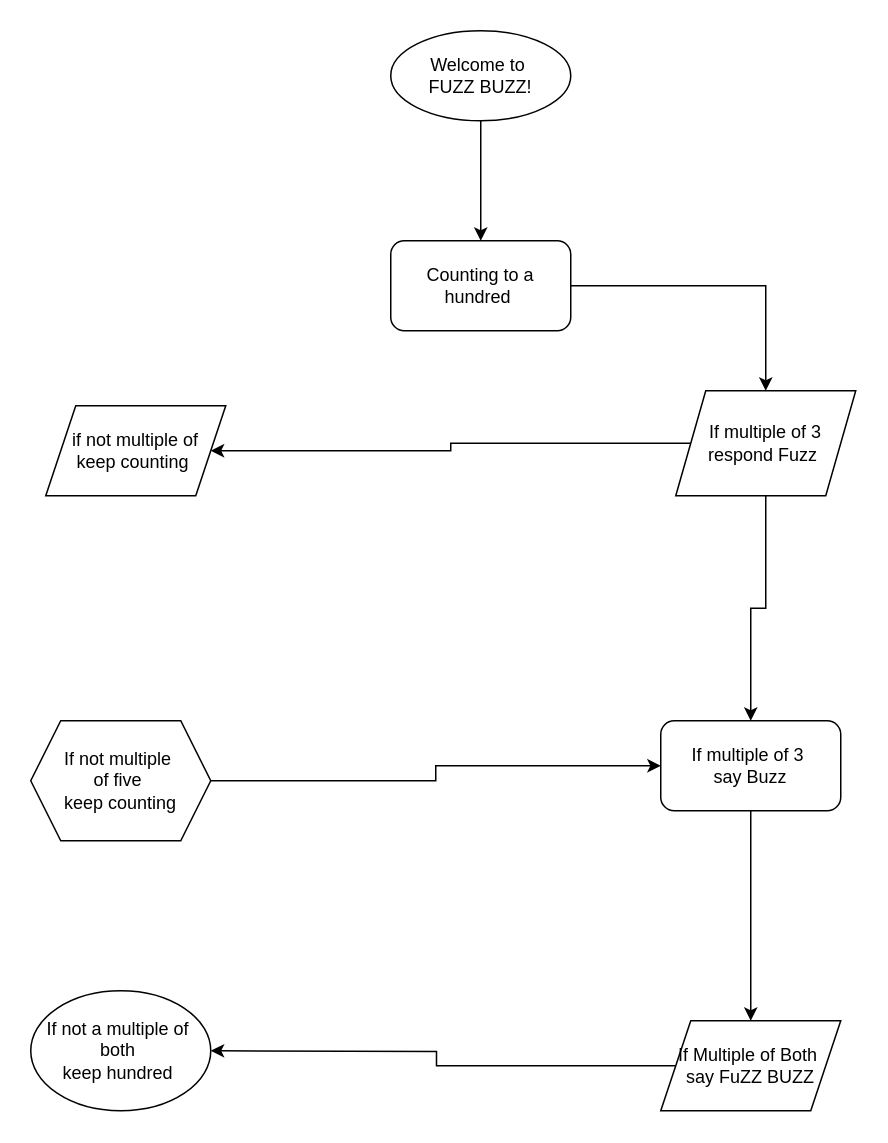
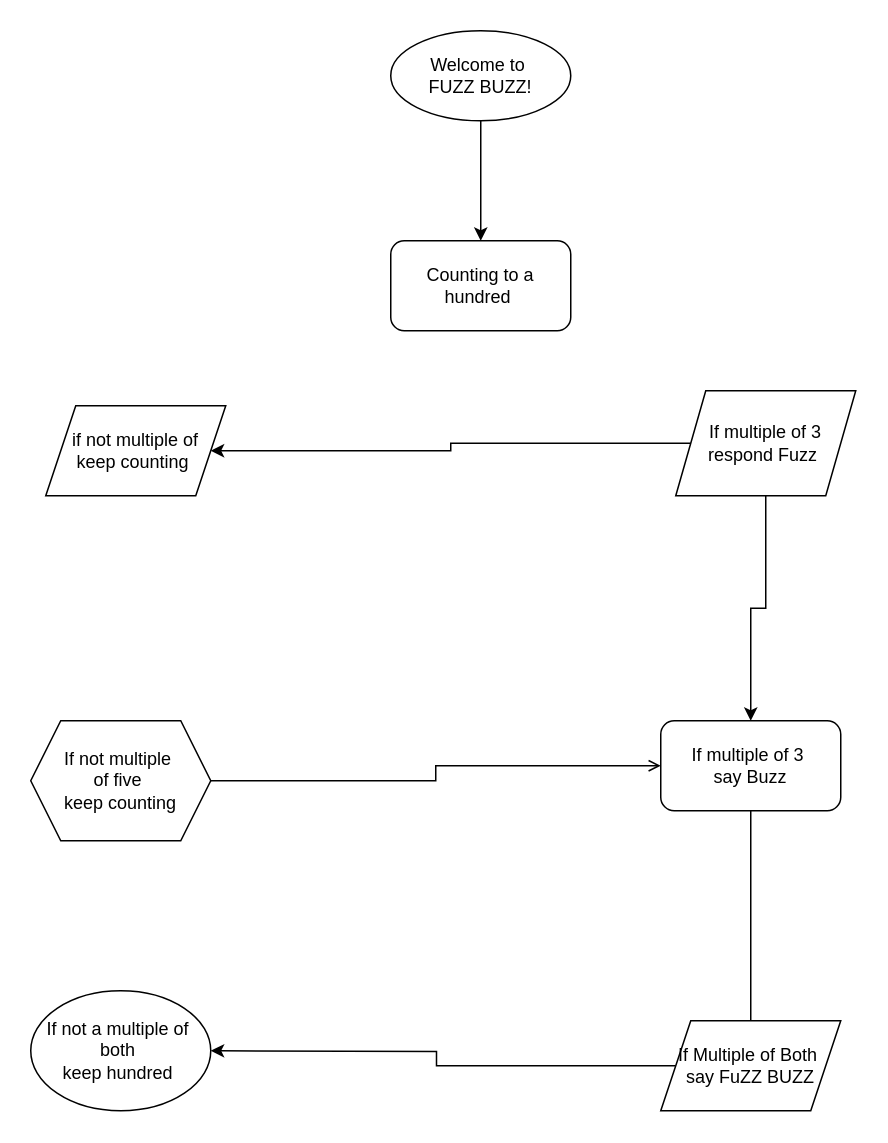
- <mxCell id="4" style="edgeStyle=orthogonalEdgeStyle;rounded=0;orthogonalLoop=1;jettySize=auto;html=1;exitX=1;exitY=0.5;exitDx=0;exitDy=0;" edge="1" parent="1" source="5" target="8"><mxGeometry relative="1" as="geometry" /></mxCell>
- <mxCell id="12" style="edgeStyle=orthogonalEdgeStyle;rounded=0;orthogonalLoop=1;jettySize=auto;html=1;entryX=0;entryY=0.5;entryDx=0;entryDy=0;" edge="1" parent="1" source="13" target="11"><mxGeometry relative="1" as="geometry" /></mxCell>
+ <mxCell id="12" style="edgeStyle=orthogonalEdgeStyle;rounded=0;orthogonalLoop=1;jettySize=auto;html=1;entryX=0;entryY=0.5;entryDx=0;entryDy=0;endArrow=open;" edge="1" parent="1" source="13" target="11"><mxGeometry relative="1" as="geometry" /></mxCell>
- <mxCell id="10" style="edgeStyle=orthogonalEdgeStyle;rounded=0;orthogonalLoop=1;jettySize=auto;html=1;" edge="1" parent="1" source="11" target="15"><mxGeometry relative="1" as="geometry"><mxPoint x="620" y="660" as="targetPoint" /></mxGeometry></mxCell>
+ <mxCell id="10" style="edgeStyle=orthogonalEdgeStyle;rounded=0;orthogonalLoop=1;jettySize=auto;html=1;endArrow=none;" edge="1" parent="1" source="11" target="15"><mxGeometry relative="1" as="geometry"><mxPoint x="620" y="660" as="targetPoint" /></mxGeometry></mxCell>
